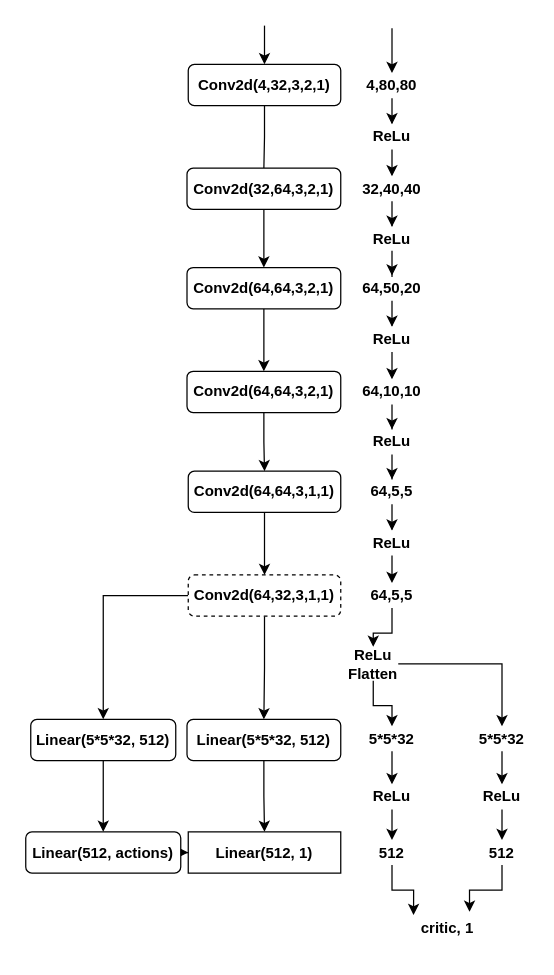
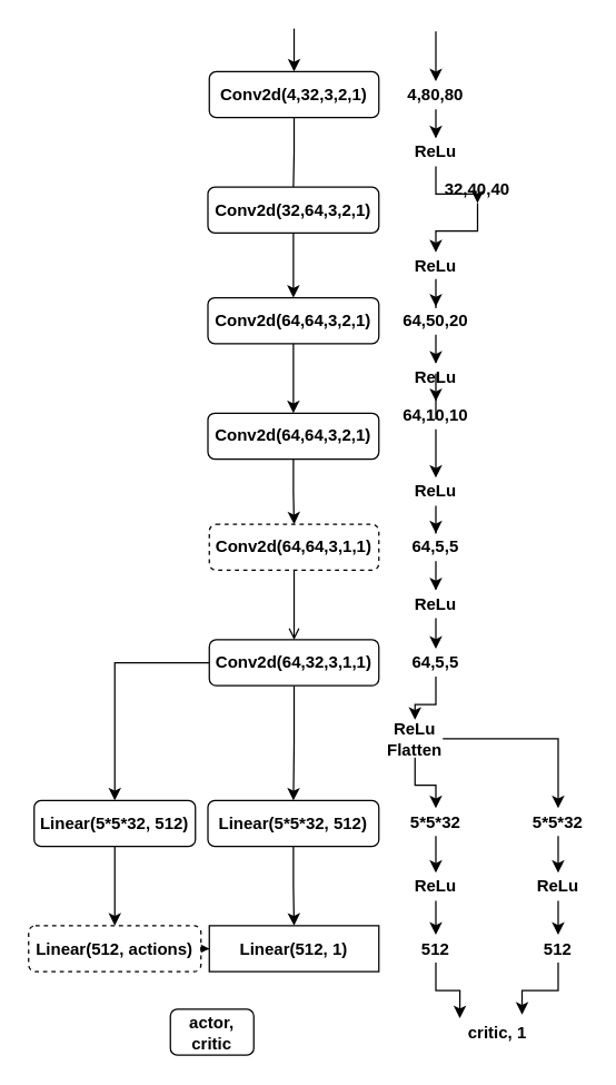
- <mxCell id="9" value="32,40,40" style="text;html=1;strokeColor=none;fillColor=none;align=center;verticalAlign=middle;whiteSpace=wrap;rounded=0;fontStyle=1" vertex="1" parent="1"><mxGeometry x="293" y="140.5" width="40" height="20" as="geometry" /></mxCell>
+ <mxCell id="9" value="32,40,40" style="text;html=1;strokeColor=none;fillColor=none;align=center;verticalAlign=middle;whiteSpace=wrap;rounded=0;fontStyle=1" vertex="1" parent="1"><mxGeometry x="323" y="125.5" width="40" height="20" as="geometry" /></mxCell>
- <mxCell id="19" value="64,10,10" style="text;html=1;strokeColor=none;fillColor=none;align=center;verticalAlign=middle;whiteSpace=wrap;rounded=0;fontStyle=1" vertex="1" parent="1"><mxGeometry x="293" y="303" width="40" height="20" as="geometry" /></mxCell>
+ <mxCell id="19" value="64,10,10" style="text;html=1;strokeColor=none;fillColor=none;align=center;verticalAlign=middle;whiteSpace=wrap;rounded=0;fontStyle=1" vertex="1" parent="1"><mxGeometry x="293" y="288" width="40" height="20" as="geometry" /></mxCell>
- <mxCell id="25" value="Conv2d(64,64,3,1,1)" style="rounded=1;whiteSpace=wrap;html=1;fontStyle=1" vertex="1" parent="1"><mxGeometry x="150" y="376.47" width="122" height="33" as="geometry" /></mxCell>
+ <mxCell id="25" value="Conv2d(64,64,3,1,1)" style="rounded=1;whiteSpace=wrap;html=1;fontStyle=1;dashed=1;" vertex="1" parent="1"><mxGeometry x="150" y="376.47" width="122" height="33" as="geometry" /></mxCell>
- <mxCell id="24" value="" style="edgeStyle=orthogonalEdgeStyle;rounded=0;orthogonalLoop=1;jettySize=auto;html=1;fontStyle=1" edge="1" parent="1" source="25" target="30"><mxGeometry relative="1" as="geometry" /></mxCell>
+ <mxCell id="24" value="" style="edgeStyle=orthogonalEdgeStyle;rounded=0;orthogonalLoop=1;jettySize=auto;html=1;fontStyle=1;endArrow=open;" edge="1" parent="1" source="25" target="30"><mxGeometry relative="1" as="geometry" /></mxCell>
- <mxCell id="30" value="Conv2d(64,32,3,1,1)" style="rounded=1;whiteSpace=wrap;html=1;fontStyle=1;dashed=1;" vertex="1" parent="1"><mxGeometry x="150" y="459.47" width="122" height="33" as="geometry" /></mxCell>
+ <mxCell id="30" value="Conv2d(64,32,3,1,1)" style="rounded=1;whiteSpace=wrap;html=1;fontStyle=1" vertex="1" parent="1"><mxGeometry x="150" y="459.47" width="122" height="33" as="geometry" /></mxCell>
- <mxCell id="49" value="Linear(512, actions)" style="rounded=1;whiteSpace=wrap;html=1;fontStyle=1" vertex="1" parent="1"><mxGeometry x="20" y="665" width="124" height="33" as="geometry" /></mxCell>
+ <mxCell id="49" value="Linear(512, actions)" style="rounded=1;whiteSpace=wrap;html=1;fontStyle=1;dashed=1;" vertex="1" parent="1"><mxGeometry x="20" y="665" width="124" height="33" as="geometry" /></mxCell>
+ <mxCell id="59" value="actor, critic" style="rounded=1;whiteSpace=wrap;html=1;fontStyle=1" vertex="1" parent="1"><mxGeometry x="122" y="725" width="60" height="33" as="geometry" /></mxCell>
